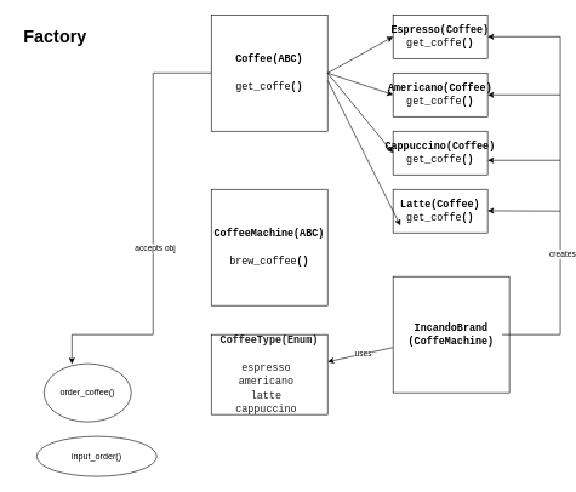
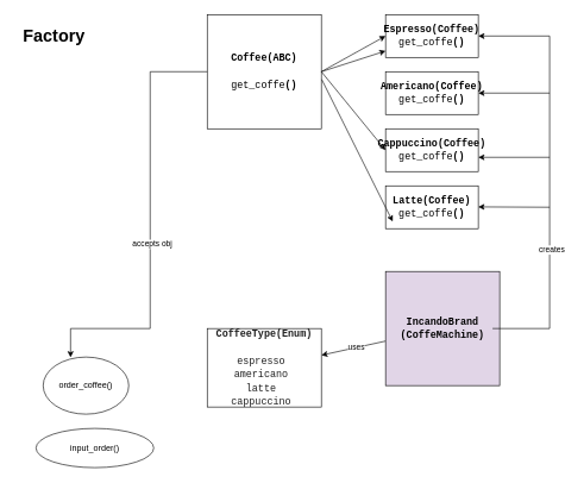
- <mxCell id="10" value="" style="endArrow=classic;html=1;rounded=0;entryX=0;entryY=0.5;entryDx=0;entryDy=0;exitX=1;exitY=0.5;exitDx=0;exitDy=0;" parent="1" source="3" target="6" edge="1"><mxGeometry relative="1" as="geometry"><mxPoint x="450" y="60" as="sourcePoint" /><mxPoint x="540" y="60.5" as="targetPoint" /></mxGeometry></mxCell>
+ <mxCell id="10" value="" style="endArrow=classic;html=1;rounded=0;exitX=1;exitY=0.5;exitDx=0;exitDy=0;" parent="1" source="3" target="5" edge="1"><mxGeometry relative="1" as="geometry"><mxPoint x="450" y="60" as="sourcePoint" /><mxPoint x="540" y="60.5" as="targetPoint" /></mxGeometry></mxCell>
- <mxCell id="4" value="&lt;div style=&quot;font-family: Consolas, &amp;quot;Courier New&amp;quot;, monospace; font-size: 14px; line-height: 19px; white-space: pre;&quot;&gt;&lt;b&gt;CoffeeMachine(ABC)&lt;/b&gt;&lt;/div&gt;&lt;div style=&quot;font-family: Consolas, &amp;quot;Courier New&amp;quot;, monospace; font-size: 14px; line-height: 19px; white-space: pre;&quot;&gt;&lt;b&gt;&lt;br&gt;&lt;/b&gt;&lt;/div&gt;&lt;div style=&quot;font-family: Consolas, &amp;quot;Courier New&amp;quot;, monospace; font-size: 14px; line-height: 19px; white-space: pre;&quot;&gt;brew_coffee&lt;b&gt;()&lt;/b&gt;&lt;/div&gt;" style="whiteSpace=wrap;html=1;aspect=fixed;align=center;" parent="1" vertex="1"><mxGeometry x="290" y="260" width="160" height="160" as="geometry" /></mxCell>
- <mxCell id="15" value="&lt;div style=&quot;font-family: Consolas, &amp;quot;Courier New&amp;quot;, monospace; font-size: 14px; line-height: 19px; white-space: pre;&quot;&gt;&lt;b&gt;IncandoBrand&lt;/b&gt;&lt;/div&gt;&lt;div style=&quot;font-family: Consolas, &amp;quot;Courier New&amp;quot;, monospace; font-size: 14px; line-height: 19px; white-space: pre;&quot;&gt;&lt;b&gt;(CoffeMachine)&lt;/b&gt;&lt;/div&gt;" style="whiteSpace=wrap;html=1;aspect=fixed;align=center;" parent="1" vertex="1"><mxGeometry x="540" y="380" width="160" height="160" as="geometry" /></mxCell>
+ <mxCell id="15" value="&lt;div style=&quot;font-family: Consolas, &amp;quot;Courier New&amp;quot;, monospace; font-size: 14px; line-height: 19px; white-space: pre;&quot;&gt;&lt;b&gt;IncandoBrand&lt;/b&gt;&lt;/div&gt;&lt;div style=&quot;font-family: Consolas, &amp;quot;Courier New&amp;quot;, monospace; font-size: 14px; line-height: 19px; white-space: pre;&quot;&gt;&lt;b&gt;(CoffeMachine)&lt;/b&gt;&lt;/div&gt;" style="whiteSpace=wrap;html=1;aspect=fixed;align=center;fillColor=#e1d5e7;" parent="1" vertex="1"><mxGeometry x="540" y="380" width="160" height="160" as="geometry" /></mxCell>
